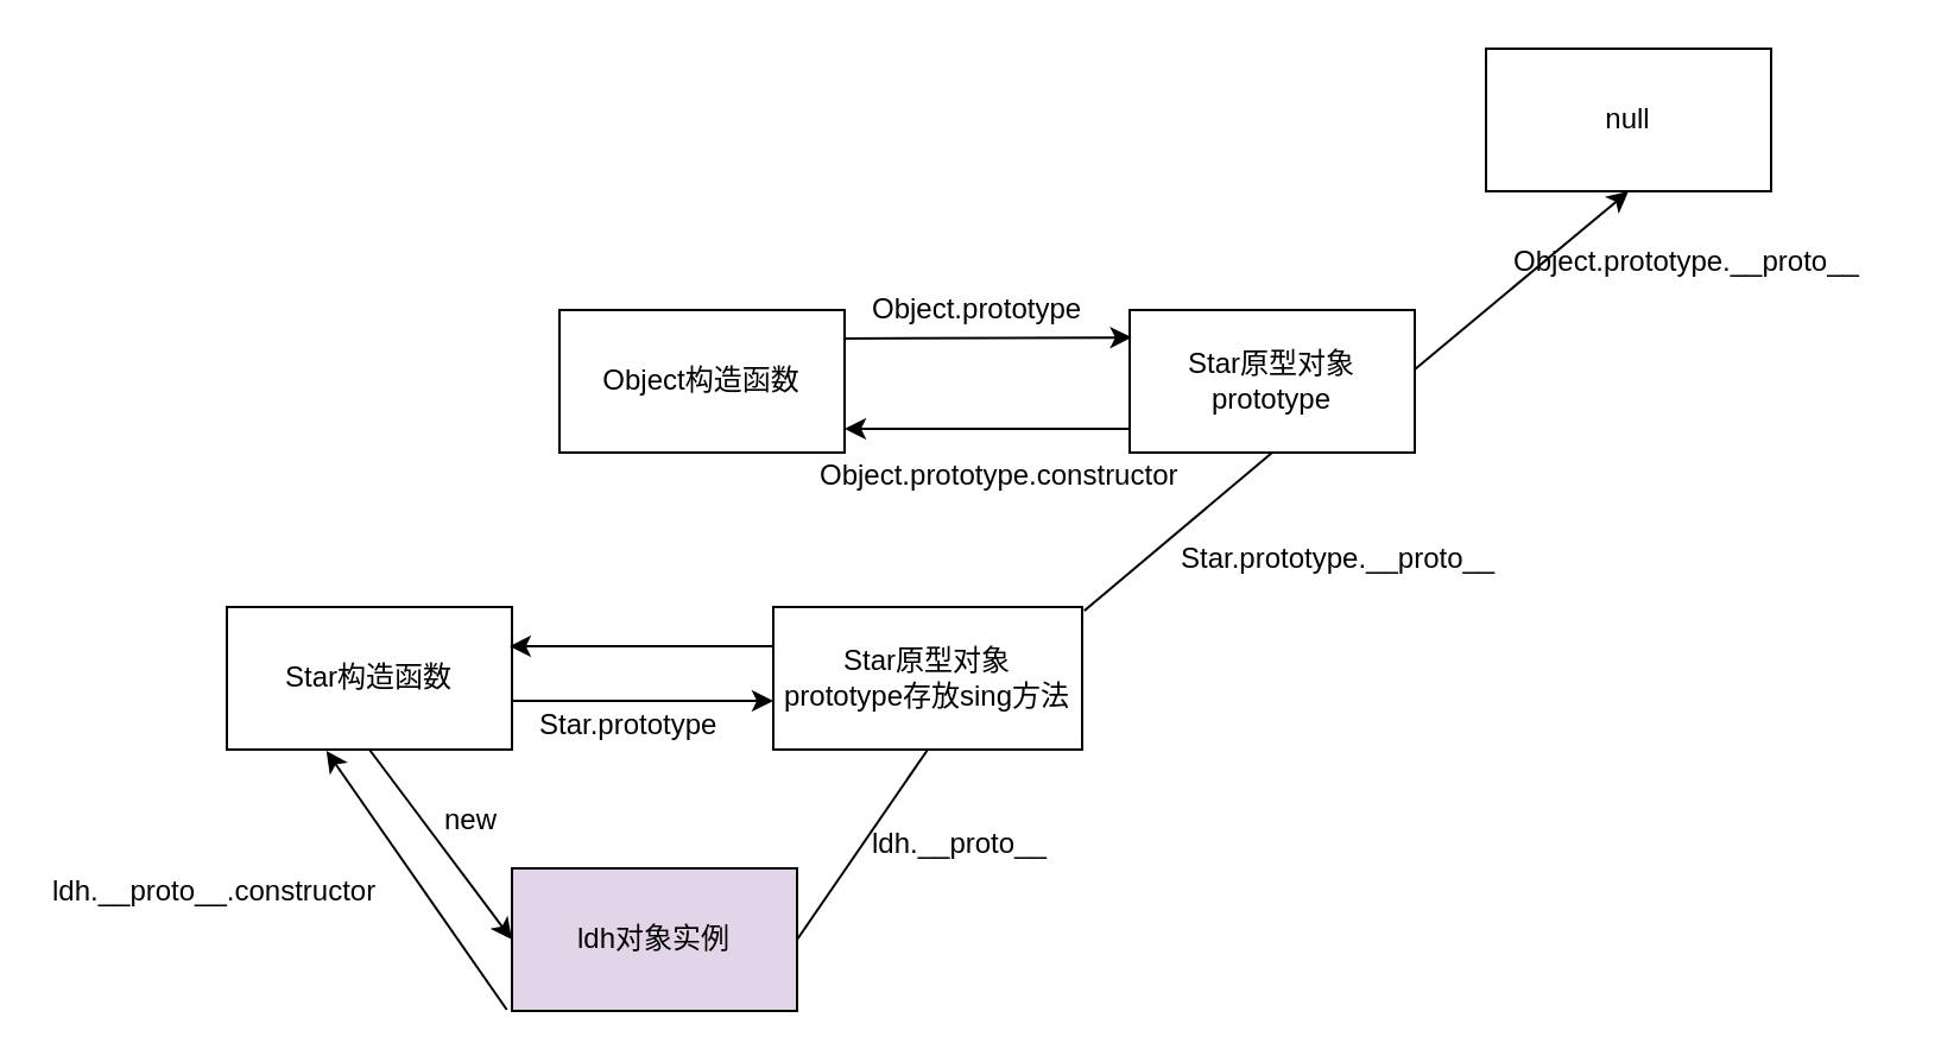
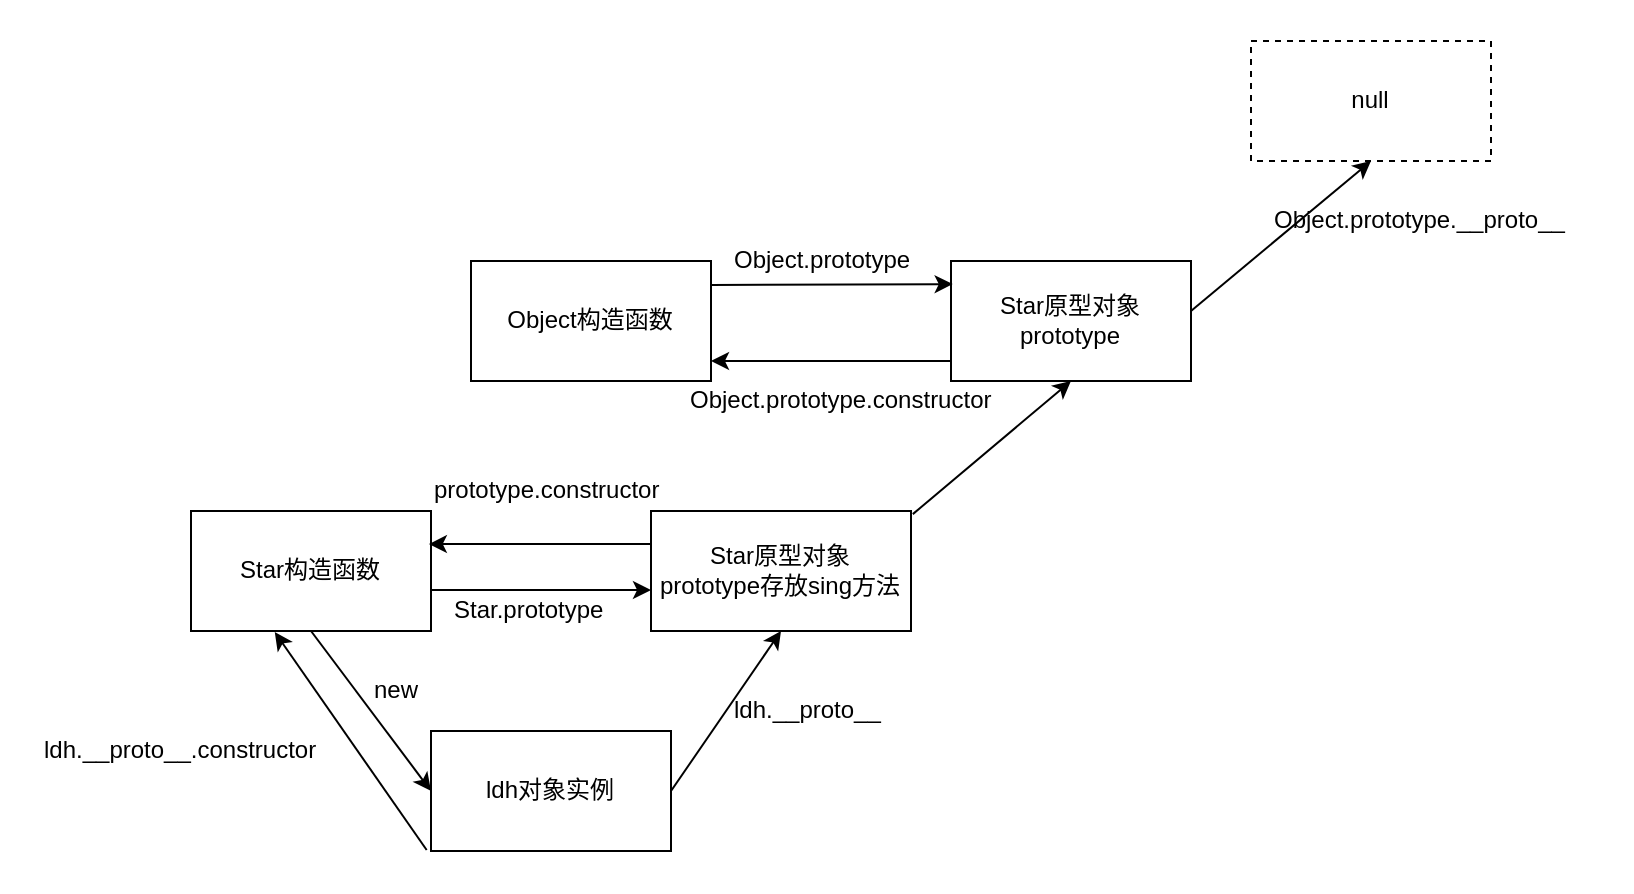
- <mxCell id="19" value="null" style="rounded=0;whiteSpace=wrap;html=1;" parent="1" vertex="1"><mxGeometry x="625" y="20" width="120" height="60" as="geometry" /></mxCell>
+ <mxCell id="19" value="null" style="rounded=0;whiteSpace=wrap;html=1;dashed=1;" parent="1" vertex="1"><mxGeometry x="625" y="20" width="120" height="60" as="geometry" /></mxCell>
- <mxCell id="17" value="" style="endArrow=none;html=1;exitX=1.007;exitY=0.026;exitDx=0;exitDy=0;exitPerimeter=0;entryX=0.5;entryY=1;entryDx=0;entryDy=0;" parent="1" source="5" target="16" edge="1"><mxGeometry width="50" height="50" relative="1" as="geometry"><mxPoint x="485" y="245" as="sourcePoint" /><mxPoint x="535" y="195" as="targetPoint" /></mxGeometry></mxCell>
+ <mxCell id="17" value="" style="endArrow=classic;html=1;exitX=1.007;exitY=0.026;exitDx=0;exitDy=0;exitPerimeter=0;entryX=0.5;entryY=1;entryDx=0;entryDy=0;" parent="1" source="5" target="16" edge="1"><mxGeometry width="50" height="50" relative="1" as="geometry"><mxPoint x="485" y="245" as="sourcePoint" /><mxPoint x="535" y="195" as="targetPoint" /></mxGeometry></mxCell>
- <mxCell id="18" value="Star.prototype.__proto__" style="text;html=1;resizable=0;points=[];autosize=1;align=left;verticalAlign=top;spacingTop=-4;" parent="1" vertex="1"><mxGeometry x="495" y="225" width="150" height="20" as="geometry" /></mxCell>
+ <mxCell id="12" value="prototype.constructor" style="text;html=1;resizable=0;points=[];autosize=1;align=left;verticalAlign=top;spacingTop=-4;" parent="1" vertex="1"><mxGeometry x="215" y="235" width="130" height="20" as="geometry" /></mxCell>
- <mxCell id="8" value="" style="endArrow=none;html=1;entryX=0.5;entryY=1;entryDx=0;entryDy=0;exitX=1;exitY=0.5;exitDx=0;exitDy=0;" parent="1" source="6" target="5" edge="1"><mxGeometry width="50" height="50" relative="1" as="geometry"><mxPoint x="375" y="415" as="sourcePoint" /><mxPoint x="425" y="365" as="targetPoint" /></mxGeometry></mxCell>
+ <mxCell id="8" value="" style="endArrow=classic;html=1;entryX=0.5;entryY=1;entryDx=0;entryDy=0;exitX=1;exitY=0.5;exitDx=0;exitDy=0;" parent="1" source="6" target="5" edge="1"><mxGeometry width="50" height="50" relative="1" as="geometry"><mxPoint x="375" y="415" as="sourcePoint" /><mxPoint x="425" y="365" as="targetPoint" /></mxGeometry></mxCell>
- <mxCell id="6" value="ldh对象实例" style="rounded=0;whiteSpace=wrap;html=1;fillColor=#e1d5e7;" parent="1" vertex="1"><mxGeometry x="215" y="365" width="120" height="60" as="geometry" /></mxCell>
+ <mxCell id="6" value="ldh对象实例" style="rounded=0;whiteSpace=wrap;html=1;" parent="1" vertex="1"><mxGeometry x="215" y="365" width="120" height="60" as="geometry" /></mxCell>
